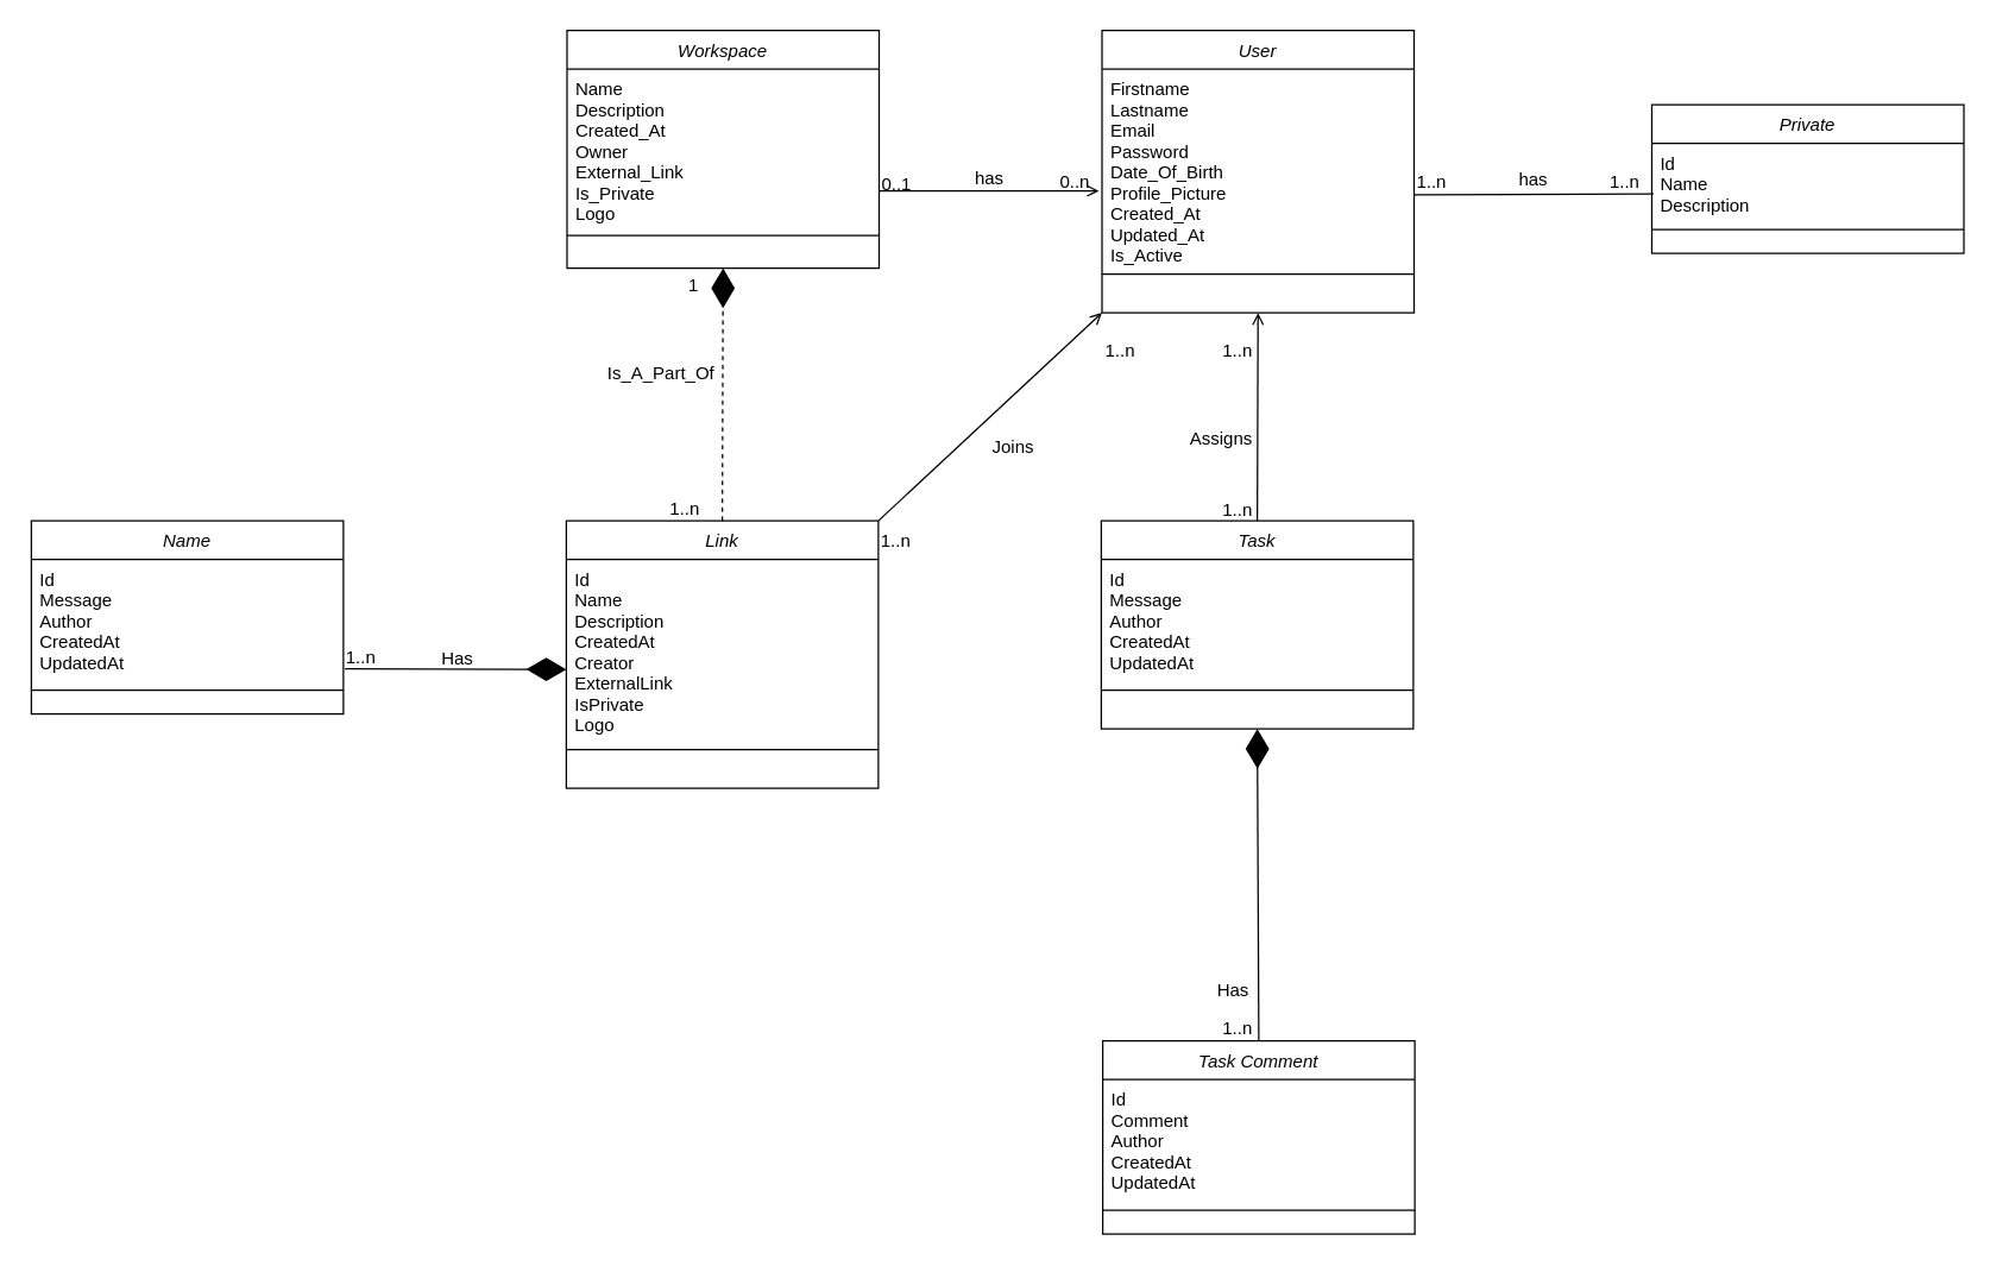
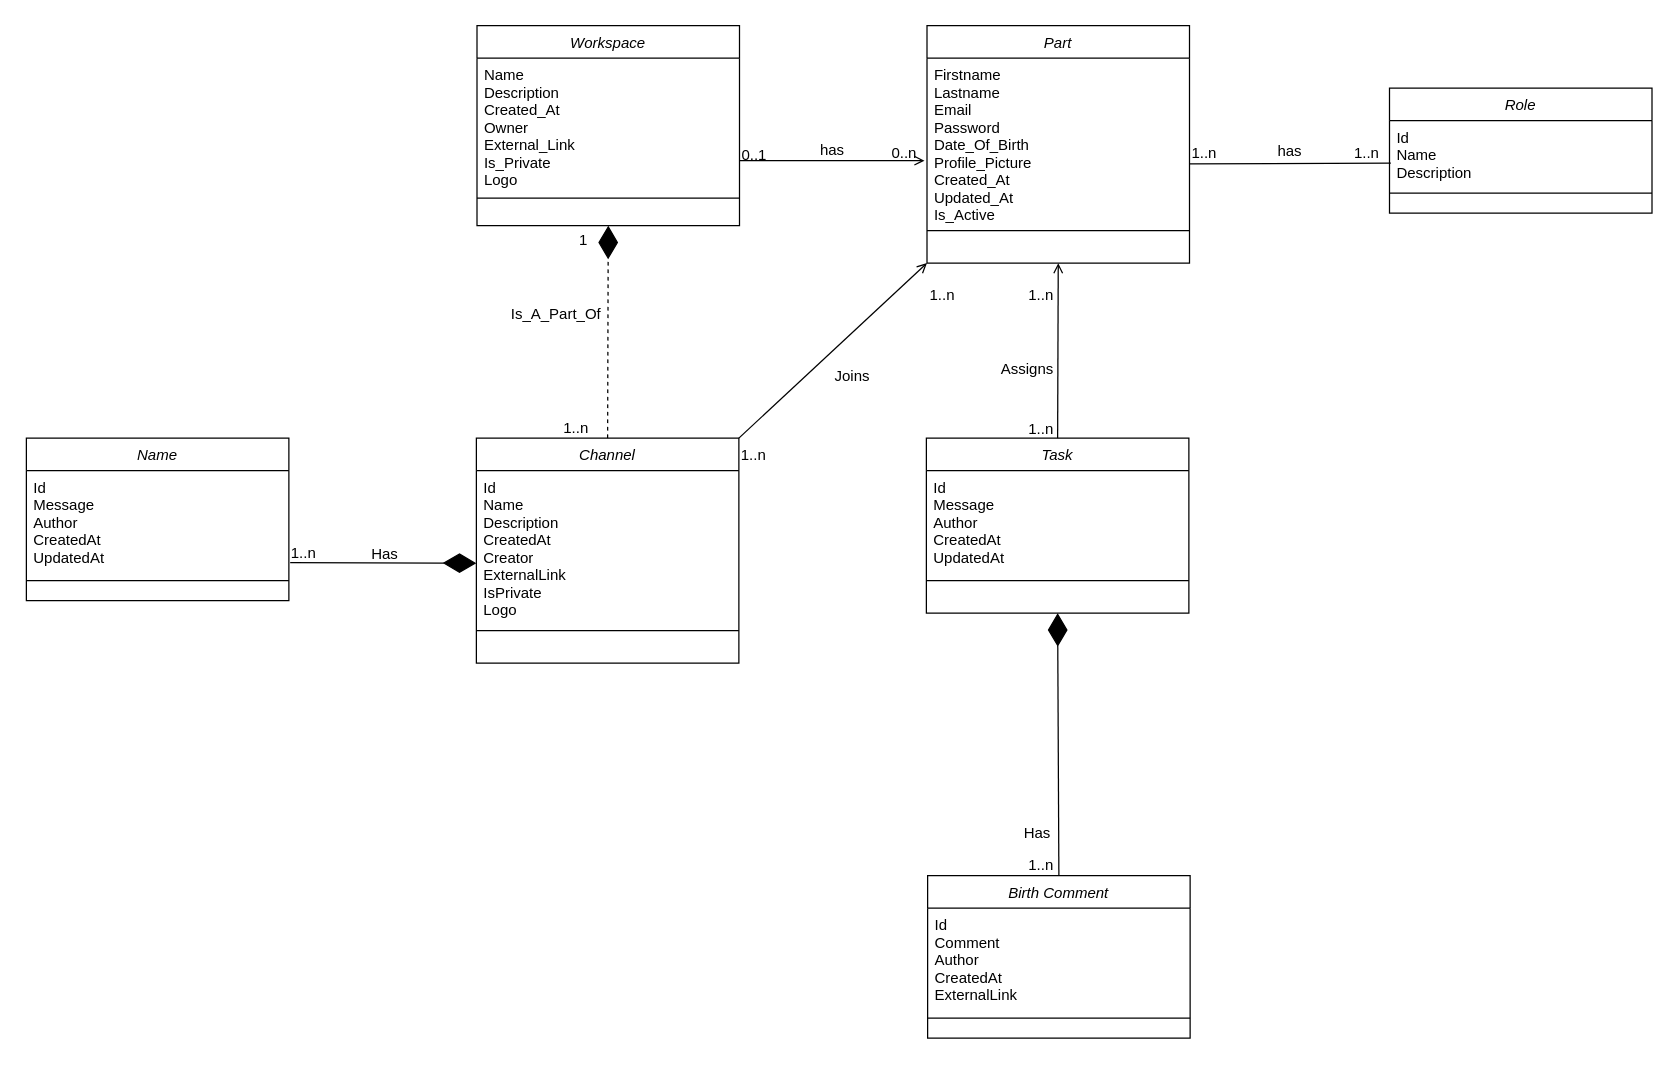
- <mxCell id="8" value="User" style="swimlane;fontStyle=2;align=center;verticalAlign=top;childLayout=stackLayout;horizontal=1;startSize=26;horizontalStack=0;resizeParent=1;resizeLast=0;collapsible=1;marginBottom=0;rounded=0;shadow=0;strokeWidth=1;" vertex="1" parent="1"><mxGeometry x="741" y="20" width="210" height="190" as="geometry"><mxRectangle x="230" y="140" width="160" height="26" as="alternateBounds" /></mxGeometry></mxCell>
+ <mxCell id="8" value="Part" style="swimlane;fontStyle=2;align=center;verticalAlign=top;childLayout=stackLayout;horizontal=1;startSize=26;horizontalStack=0;resizeParent=1;resizeLast=0;collapsible=1;marginBottom=0;rounded=0;shadow=0;strokeWidth=1;" vertex="1" parent="1"><mxGeometry x="741" y="20" width="210" height="190" as="geometry"><mxRectangle x="230" y="140" width="160" height="26" as="alternateBounds" /></mxGeometry></mxCell>
- <mxCell id="19" value="Private" style="swimlane;fontStyle=2;align=center;verticalAlign=top;childLayout=stackLayout;horizontal=1;startSize=26;horizontalStack=0;resizeParent=1;resizeLast=0;collapsible=1;marginBottom=0;rounded=0;shadow=0;strokeWidth=1;" vertex="1" parent="1"><mxGeometry x="1111" y="70" width="210" height="100" as="geometry"><mxRectangle x="230" y="140" width="160" height="26" as="alternateBounds" /></mxGeometry></mxCell>
+ <mxCell id="19" value="Role" style="swimlane;fontStyle=2;align=center;verticalAlign=top;childLayout=stackLayout;horizontal=1;startSize=26;horizontalStack=0;resizeParent=1;resizeLast=0;collapsible=1;marginBottom=0;rounded=0;shadow=0;strokeWidth=1;" vertex="1" parent="1"><mxGeometry x="1111" y="70" width="210" height="100" as="geometry"><mxRectangle x="230" y="140" width="160" height="26" as="alternateBounds" /></mxGeometry></mxCell>
- <mxCell id="12" value="Link" style="swimlane;fontStyle=2;align=center;verticalAlign=top;childLayout=stackLayout;horizontal=1;startSize=26;horizontalStack=0;resizeParent=1;resizeLast=0;collapsible=1;marginBottom=0;rounded=0;shadow=0;strokeWidth=1;" vertex="1" parent="1"><mxGeometry x="380.5" y="350" width="210" height="180" as="geometry"><mxRectangle x="230" y="140" width="160" height="26" as="alternateBounds" /></mxGeometry></mxCell>
+ <mxCell id="12" value="Channel" style="swimlane;fontStyle=2;align=center;verticalAlign=top;childLayout=stackLayout;horizontal=1;startSize=26;horizontalStack=0;resizeParent=1;resizeLast=0;collapsible=1;marginBottom=0;rounded=0;shadow=0;strokeWidth=1;" vertex="1" parent="1"><mxGeometry x="380.5" y="350" width="210" height="180" as="geometry"><mxRectangle x="230" y="140" width="160" height="26" as="alternateBounds" /></mxGeometry></mxCell>
- <mxCell id="43" value="Task Comment" style="swimlane;fontStyle=2;align=center;verticalAlign=top;childLayout=stackLayout;horizontal=1;startSize=26;horizontalStack=0;resizeParent=1;resizeLast=0;collapsible=1;marginBottom=0;rounded=0;shadow=0;strokeWidth=1;" vertex="1" parent="1"><mxGeometry x="741.5" y="700" width="210" height="130" as="geometry"><mxRectangle x="230" y="140" width="160" height="26" as="alternateBounds" /></mxGeometry></mxCell>
+ <mxCell id="43" value="Birth Comment" style="swimlane;fontStyle=2;align=center;verticalAlign=top;childLayout=stackLayout;horizontal=1;startSize=26;horizontalStack=0;resizeParent=1;resizeLast=0;collapsible=1;marginBottom=0;rounded=0;shadow=0;strokeWidth=1;" vertex="1" parent="1"><mxGeometry x="741.5" y="700" width="210" height="130" as="geometry"><mxRectangle x="230" y="140" width="160" height="26" as="alternateBounds" /></mxGeometry></mxCell>
- <mxCell id="44" value="Id&#10;Comment&#10;Author&#10;CreatedAt&#10;UpdatedAt" style="text;align=left;verticalAlign=top;spacingLeft=4;spacingRight=4;overflow=hidden;rotatable=0;points=[[0,0.5],[1,0.5]];portConstraint=eastwest;rounded=0;shadow=0;html=0;" vertex="1" parent="43"><mxGeometry y="26" width="210" height="84" as="geometry" /></mxCell>
+ <mxCell id="44" value="Id&#10;Comment&#10;Author&#10;CreatedAt&#10;ExternalLink" style="text;align=left;verticalAlign=top;spacingLeft=4;spacingRight=4;overflow=hidden;rotatable=0;points=[[0,0.5],[1,0.5]];portConstraint=eastwest;rounded=0;shadow=0;html=0;" vertex="1" parent="43"><mxGeometry y="26" width="210" height="84" as="geometry" /></mxCell>
